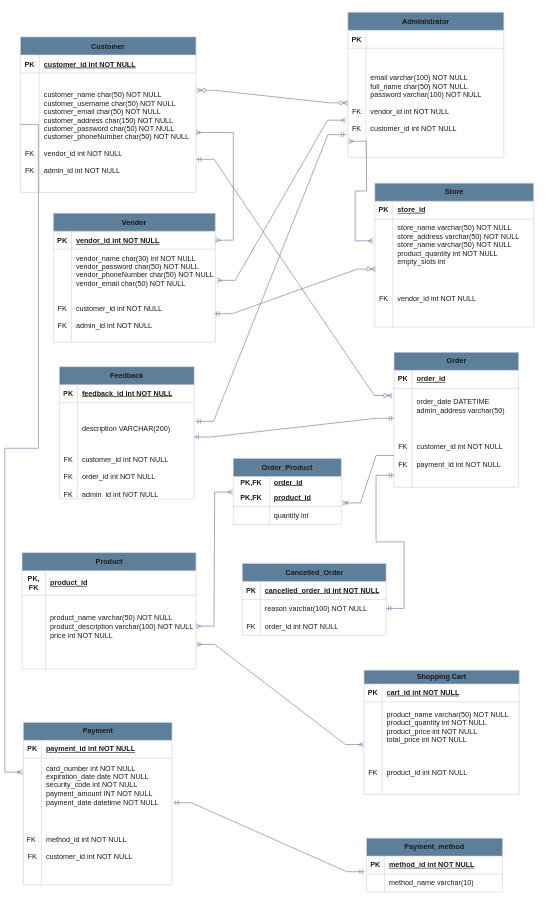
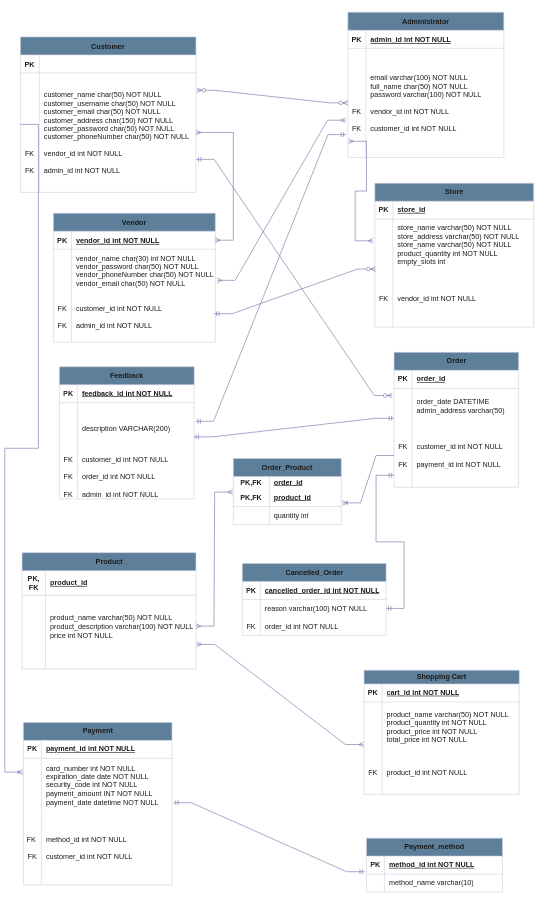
+ <mxCell id="5" value="admin_id int NOT NULL " style="shape=partialRectangle;overflow=hidden;connectable=0;fillColor=none;top=0;left=0;bottom=0;right=0;align=left;spacingLeft=6;fontStyle=5;labelBackgroundColor=none;strokeColor=#D0CEE2;fontColor=#1A1A1A;" parent="3" vertex="1"><mxGeometry x="30" width="230" height="30" as="geometry"><mxRectangle width="230" height="30" as="alternateBounds" /></mxGeometry></mxCell>
- <mxCell id="19" value="customer_id int NOT NULL " style="shape=partialRectangle;overflow=hidden;connectable=0;fillColor=none;top=0;left=0;bottom=0;right=0;align=left;spacingLeft=6;fontStyle=5;labelBackgroundColor=none;strokeColor=#D0CEE2;fontColor=#1A1A1A;" parent="17" vertex="1"><mxGeometry x="31.5" width="261.25" height="30" as="geometry"><mxRectangle width="261.25" height="30" as="alternateBounds" /></mxGeometry></mxCell>
